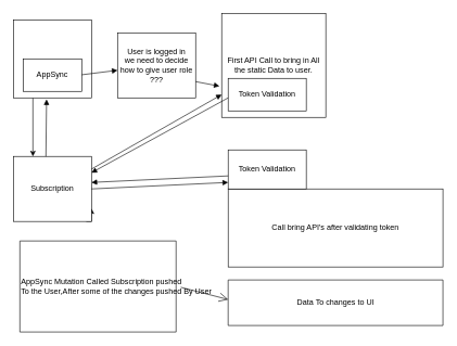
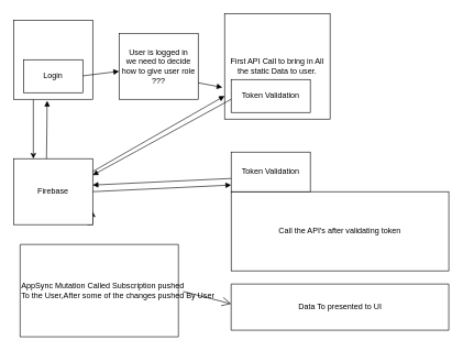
- <mxCell id="6" value="AppSync" style="rounded=0;whiteSpace=wrap;html=1;" vertex="1" parent="1"><mxGeometry x="35" y="90" width="90" height="50" as="geometry" /></mxCell>
+ <mxCell id="6" value="Login" style="rounded=0;whiteSpace=wrap;html=1;" vertex="1" parent="1"><mxGeometry x="35" y="90" width="90" height="50" as="geometry" /></mxCell>
- <mxCell id="5" value="Subscription" style="rounded=0;whiteSpace=wrap;html=1;" vertex="1" parent="1"><mxGeometry x="20" y="240" width="120" height="100" as="geometry" /></mxCell>
+ <mxCell id="5" value="Firebase" style="rounded=0;whiteSpace=wrap;html=1;" vertex="1" parent="1"><mxGeometry x="20" y="240" width="120" height="100" as="geometry" /></mxCell>
- <mxCell id="11" value="&lt;div&gt;Call bring API's after validating token &lt;/div&gt;" style="rounded=0;whiteSpace=wrap;html=1;" vertex="1" parent="1"><mxGeometry x="350" y="290" width="330" height="120" as="geometry" /></mxCell>
+ <mxCell id="11" value="&lt;div&gt;Call the API's after validating token &lt;/div&gt;" style="rounded=0;whiteSpace=wrap;html=1;" vertex="1" parent="1"><mxGeometry x="350" y="290" width="330" height="120" as="geometry" /></mxCell>
- <mxCell id="20" value="Data To changes to UI" style="verticalLabelPosition=middle;verticalAlign=middle;html=1;shape=mxgraph.basic.rect;fillColor2=none;strokeWidth=1;size=20;indent=5;labelPosition=center;align=center;" vertex="1" parent="1"><mxGeometry x="350" y="430" width="330" height="70" as="geometry" /></mxCell>
+ <mxCell id="20" value="Data To presented to UI" style="verticalLabelPosition=middle;verticalAlign=middle;html=1;shape=mxgraph.basic.rect;fillColor2=none;strokeWidth=1;size=20;indent=5;labelPosition=center;align=center;" vertex="1" parent="1"><mxGeometry x="350" y="430" width="330" height="70" as="geometry" /></mxCell>
